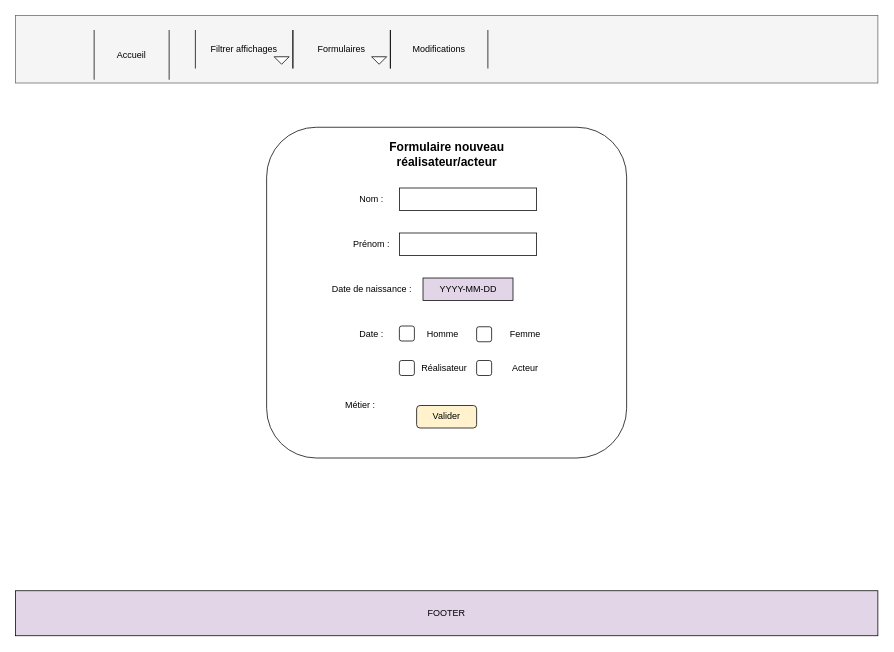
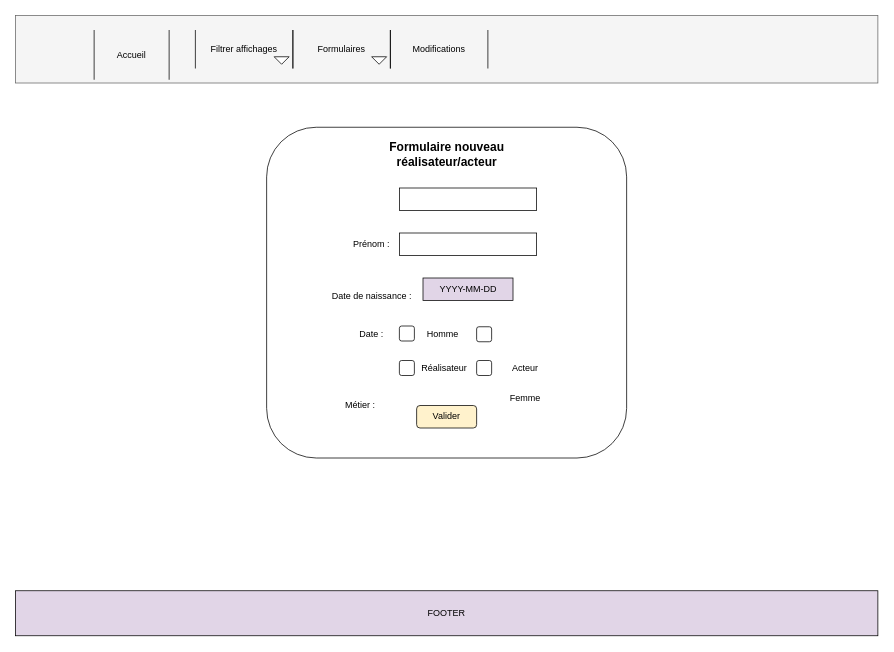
- <mxCell id="13" value="Nom :" style="text;html=1;strokeColor=none;fillColor=none;align=center;verticalAlign=middle;whiteSpace=wrap;rounded=0;" parent="1" vertex="1"><mxGeometry x="465" y="250" width="60" height="30" as="geometry" /></mxCell>
- <mxCell id="17" value="Date de naissance :" style="text;html=1;strokeColor=none;fillColor=none;align=center;verticalAlign=middle;whiteSpace=wrap;rounded=0;" parent="1" vertex="1"><mxGeometry x="438.5" y="370" width="113" height="30" as="geometry" /></mxCell>
+ <mxCell id="17" value="Date de naissance :" style="text;html=1;strokeColor=none;fillColor=none;align=center;verticalAlign=middle;whiteSpace=wrap;rounded=0;" parent="1" vertex="1"><mxGeometry x="438.5" y="380" width="113" height="30" as="geometry" /></mxCell>
- <mxCell id="24" value="Femme" style="text;html=1;strokeColor=none;fillColor=none;align=center;verticalAlign=middle;whiteSpace=wrap;rounded=0;" parent="1" vertex="1"><mxGeometry x="670" y="430" width="60" height="30" as="geometry" /></mxCell>
+ <mxCell id="24" value="Femme" style="text;html=1;strokeColor=none;fillColor=none;align=center;verticalAlign=middle;whiteSpace=wrap;rounded=0;" parent="1" vertex="1"><mxGeometry x="670" y="515" width="60" height="30" as="geometry" /></mxCell>
